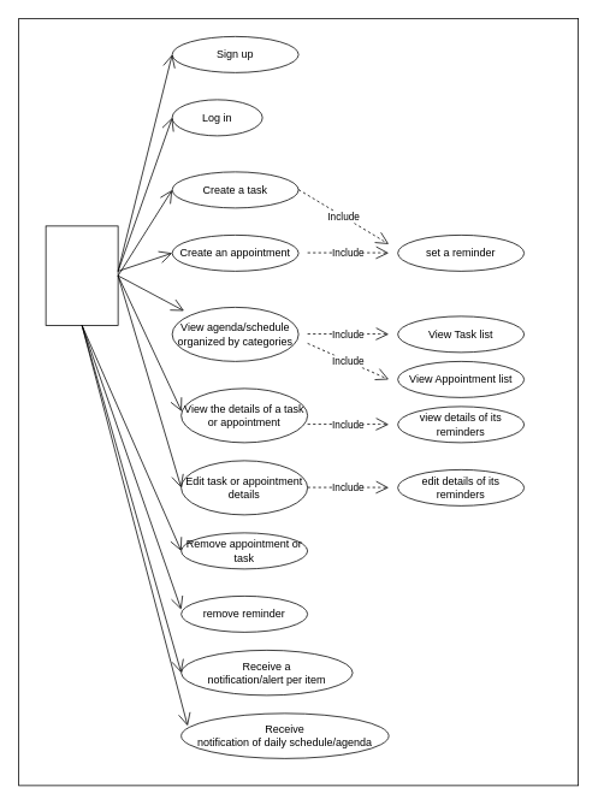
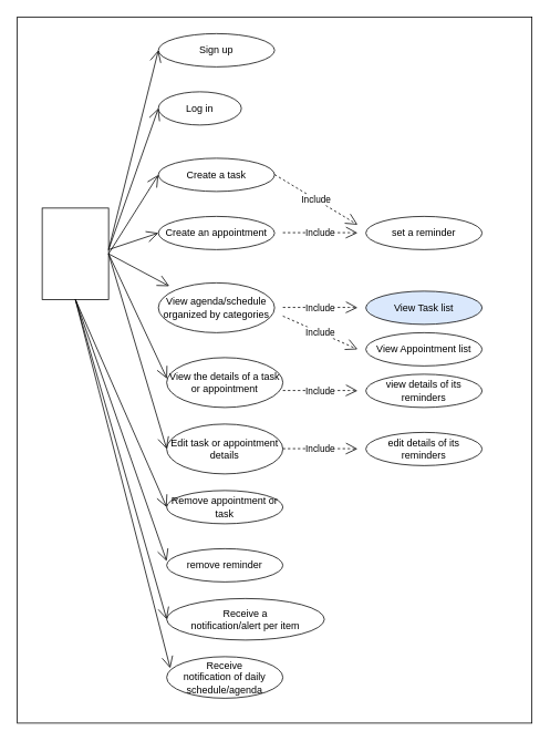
- <mxCell id="12" value="View Task list" style="ellipse;whiteSpace=wrap;html=1;" vertex="1" parent="1"><mxGeometry x="440" y="350" width="140" height="40" as="geometry" /></mxCell>
+ <mxCell id="12" value="View Task list" style="ellipse;whiteSpace=wrap;html=1;fillColor=#dae8fc;" vertex="1" parent="1"><mxGeometry x="440" y="350" width="140" height="40" as="geometry" /></mxCell>
- <mxCell id="18" value="Receive &lt;br&gt;notification of daily schedule/agenda" style="ellipse;whiteSpace=wrap;html=1;" vertex="1" parent="1"><mxGeometry x="200" y="790" width="230" height="50" as="geometry" /></mxCell>
+ <mxCell id="18" value="Receive &lt;br&gt;notification of daily schedule/agenda" style="ellipse;whiteSpace=wrap;html=1;" vertex="1" parent="1"><mxGeometry x="200" y="790" width="140" height="50" as="geometry" /></mxCell>
